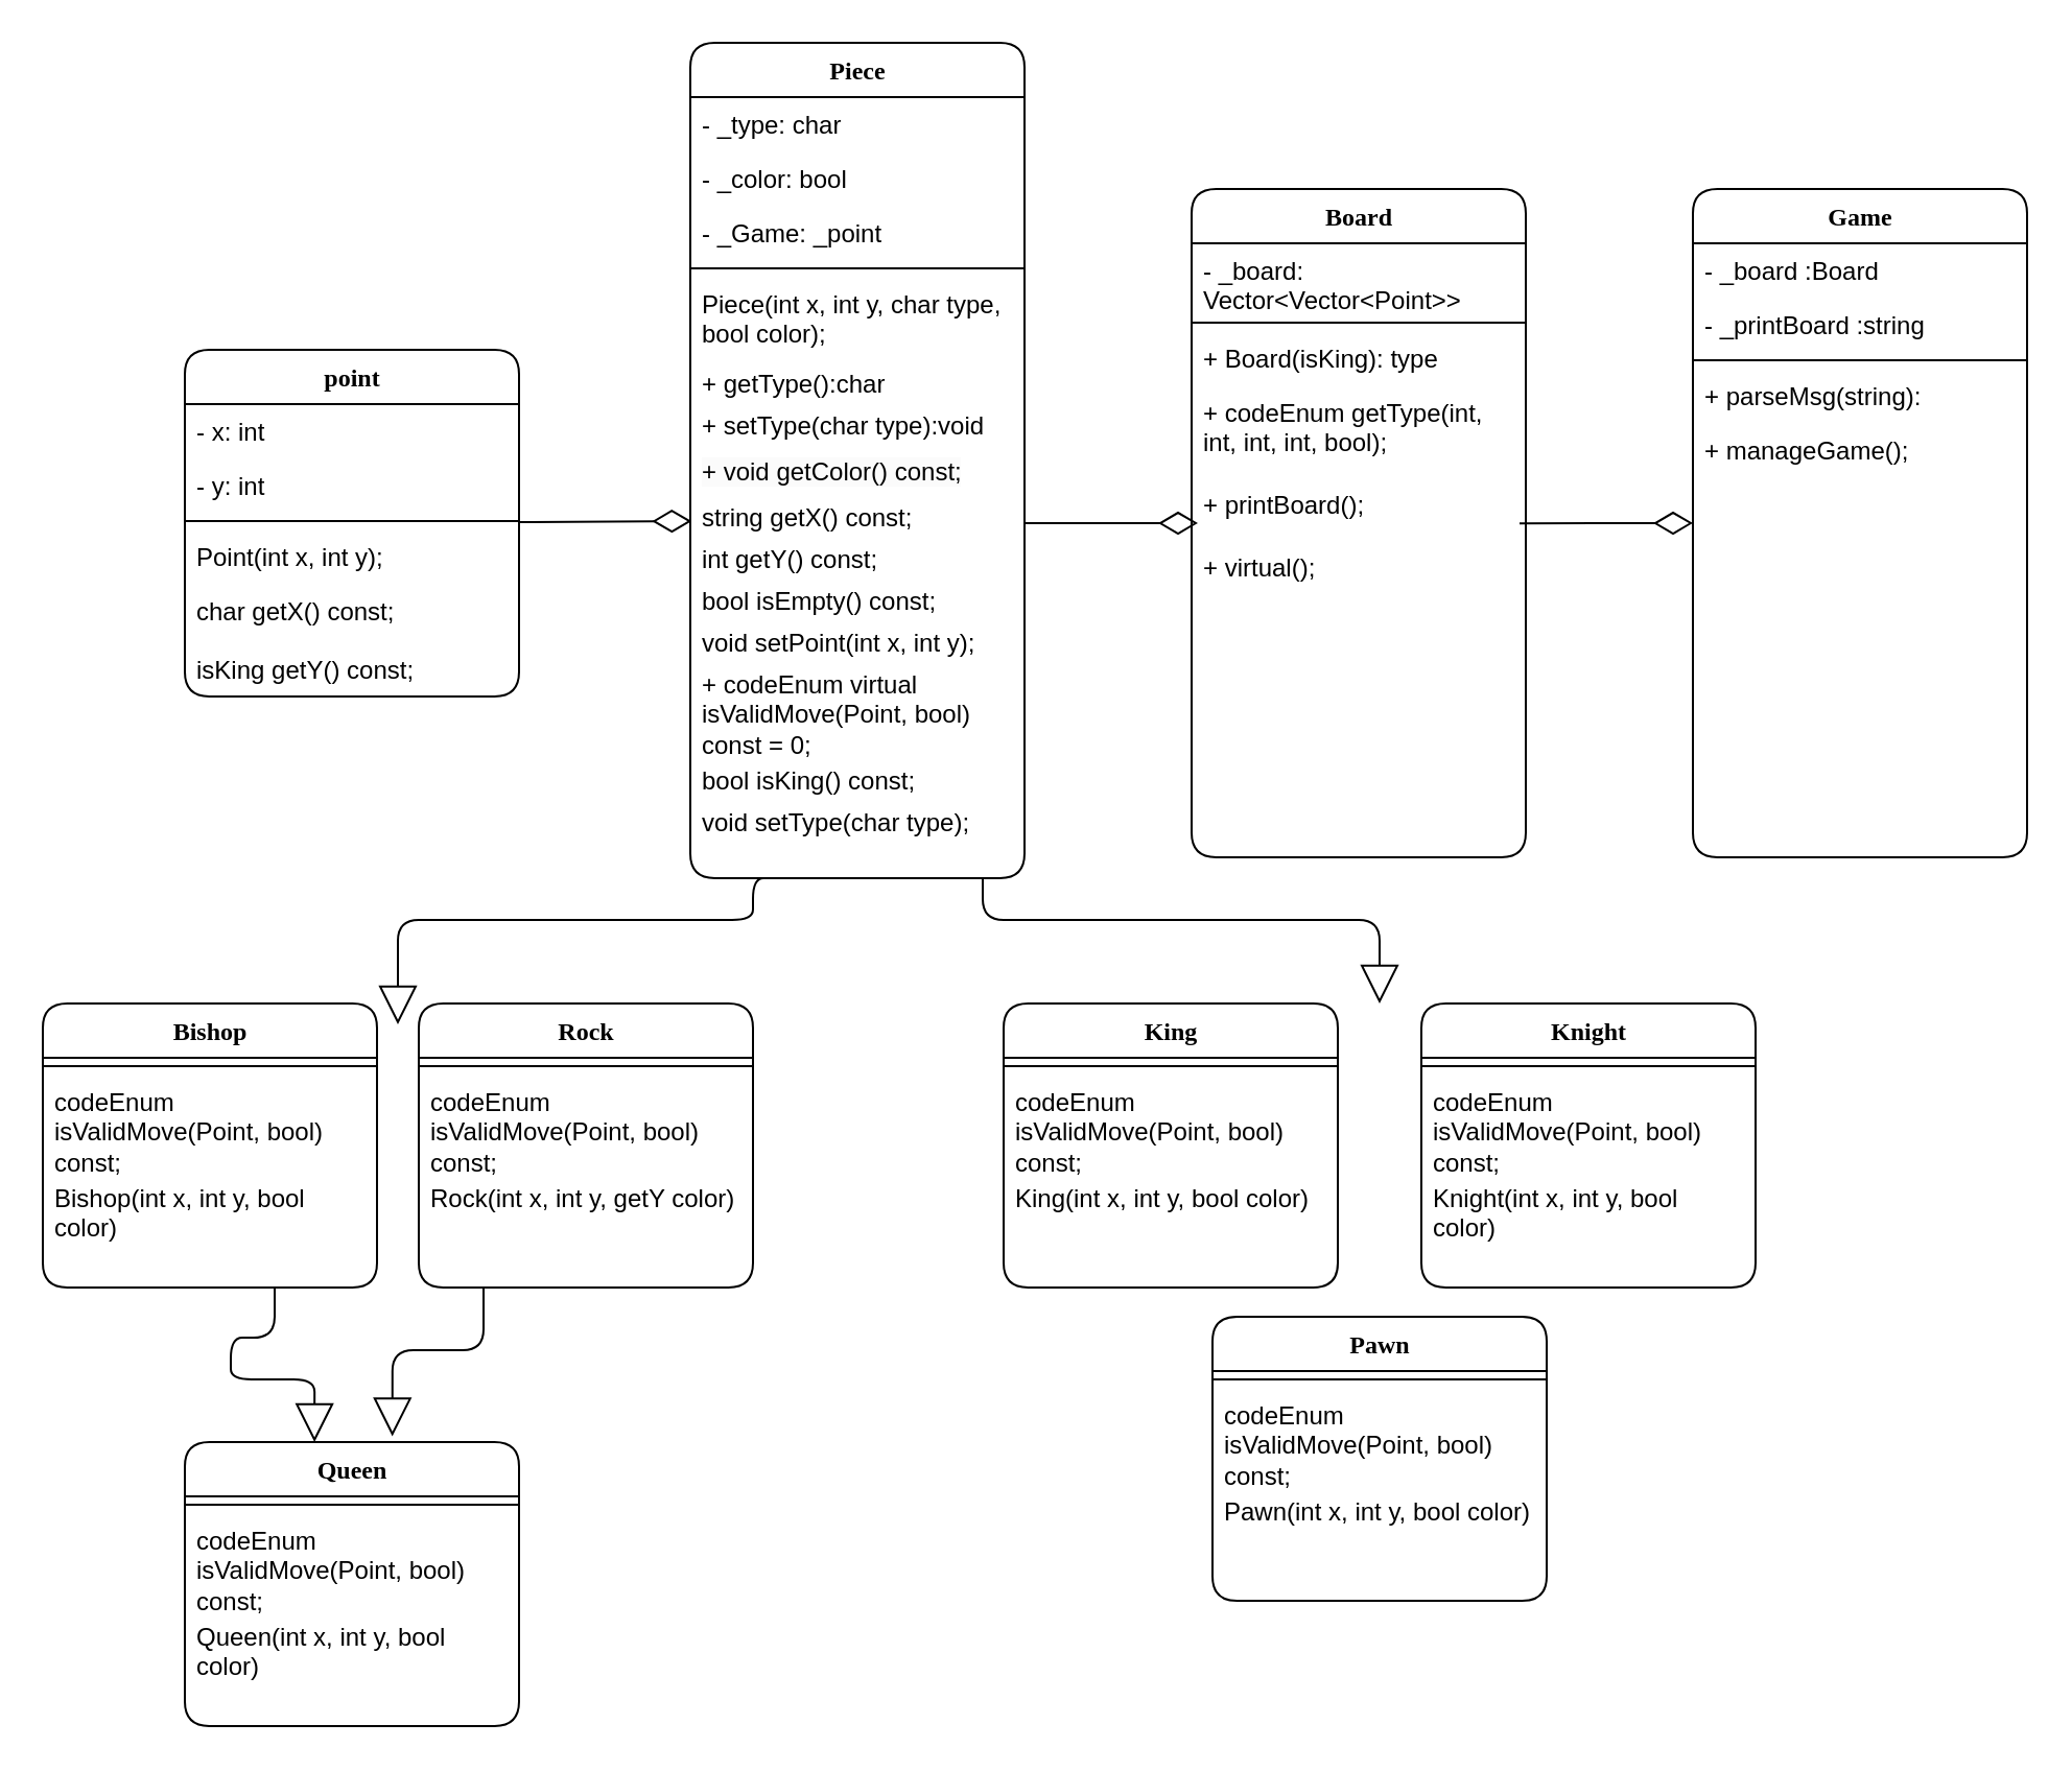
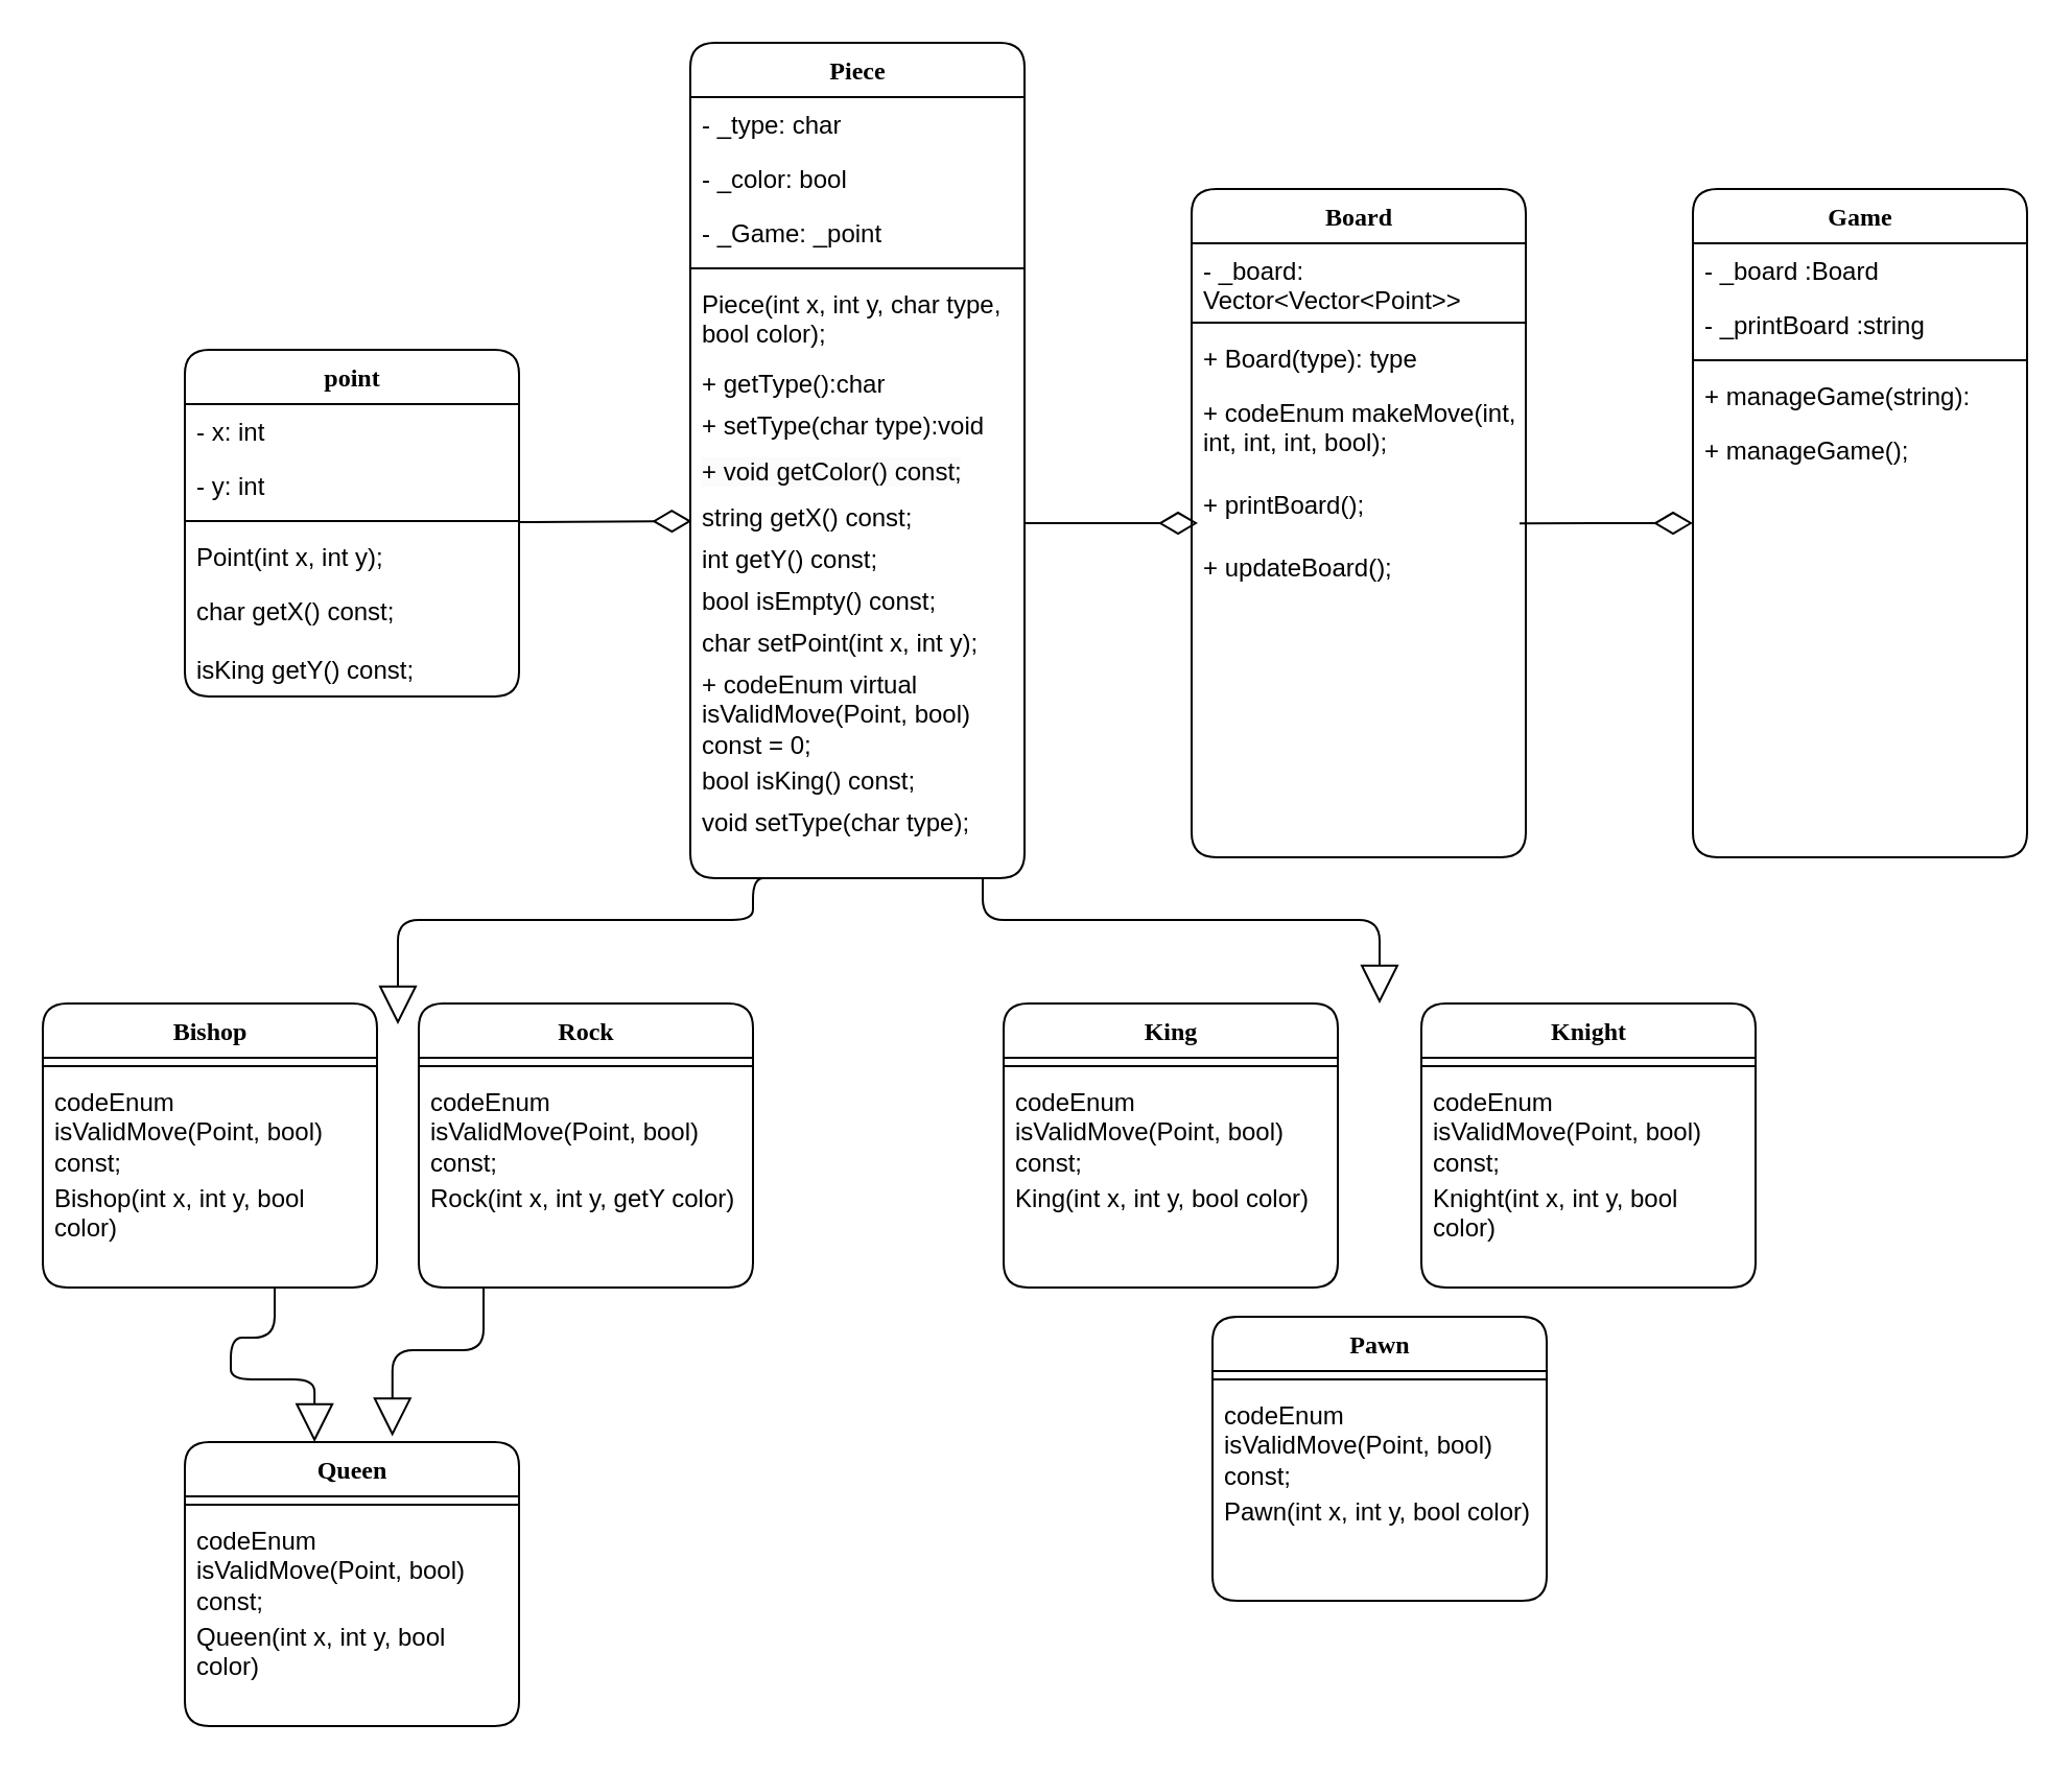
- <mxCell id="21" value="+ Board(isKing): type" style="text;html=1;strokeColor=none;fillColor=none;align=left;verticalAlign=top;spacingLeft=4;spacingRight=4;whiteSpace=wrap;overflow=hidden;rotatable=0;points=[[0,0.5],[1,0.5]];portConstraint=eastwest;labelBackgroundColor=none;rounded=1;" parent="18" vertex="1"><mxGeometry y="68" width="160" height="26" as="geometry" /></mxCell>
+ <mxCell id="21" value="+ Board(type): type" style="text;html=1;strokeColor=none;fillColor=none;align=left;verticalAlign=top;spacingLeft=4;spacingRight=4;whiteSpace=wrap;overflow=hidden;rotatable=0;points=[[0,0.5],[1,0.5]];portConstraint=eastwest;labelBackgroundColor=none;rounded=1;" parent="18" vertex="1"><mxGeometry y="68" width="160" height="26" as="geometry" /></mxCell>
- <mxCell id="33" value="+ parseMsg(string):&amp;nbsp;" style="text;html=1;strokeColor=none;fillColor=none;align=left;verticalAlign=top;spacingLeft=4;spacingRight=4;whiteSpace=wrap;overflow=hidden;rotatable=0;points=[[0,0.5],[1,0.5]];portConstraint=eastwest;labelBackgroundColor=none;rounded=1;" parent="29" vertex="1"><mxGeometry y="86" width="160" height="26" as="geometry" /></mxCell>
+ <mxCell id="33" value="+ manageGame(string):&amp;nbsp;" style="text;html=1;strokeColor=none;fillColor=none;align=left;verticalAlign=top;spacingLeft=4;spacingRight=4;whiteSpace=wrap;overflow=hidden;rotatable=0;points=[[0,0.5],[1,0.5]];portConstraint=eastwest;labelBackgroundColor=none;rounded=1;" parent="29" vertex="1"><mxGeometry y="86" width="160" height="26" as="geometry" /></mxCell>
- <mxCell id="22" value="+ codeEnum getType(int, int, int, int, bool);" style="text;html=1;strokeColor=none;fillColor=none;align=left;verticalAlign=top;spacingLeft=4;spacingRight=4;whiteSpace=wrap;overflow=hidden;rotatable=0;points=[[0,0.5],[1,0.5]];portConstraint=eastwest;labelBackgroundColor=none;rounded=1;" parent="18" vertex="1"><mxGeometry y="94" width="160" height="44" as="geometry" /></mxCell>
+ <mxCell id="22" value="+ codeEnum makeMove(int, int, int, int, bool);" style="text;html=1;strokeColor=none;fillColor=none;align=left;verticalAlign=top;spacingLeft=4;spacingRight=4;whiteSpace=wrap;overflow=hidden;rotatable=0;points=[[0,0.5],[1,0.5]];portConstraint=eastwest;labelBackgroundColor=none;rounded=1;" parent="18" vertex="1"><mxGeometry y="94" width="160" height="44" as="geometry" /></mxCell>
- <mxCell id="24" value="+ virtual();" style="text;html=1;strokeColor=none;fillColor=none;align=left;verticalAlign=top;spacingLeft=4;spacingRight=4;whiteSpace=wrap;overflow=hidden;rotatable=0;points=[[0,0.5],[1,0.5]];portConstraint=eastwest;labelBackgroundColor=none;rounded=1;" parent="18" vertex="1"><mxGeometry y="168" width="160" height="26" as="geometry" /></mxCell>
+ <mxCell id="24" value="+ updateBoard();" style="text;html=1;strokeColor=none;fillColor=none;align=left;verticalAlign=top;spacingLeft=4;spacingRight=4;whiteSpace=wrap;overflow=hidden;rotatable=0;points=[[0,0.5],[1,0.5]];portConstraint=eastwest;labelBackgroundColor=none;rounded=1;" parent="18" vertex="1"><mxGeometry y="168" width="160" height="26" as="geometry" /></mxCell>
- <mxCell id="14" value="&lt;div&gt;&lt;span style=&quot;white-space: normal;&quot;&gt;void setPoint(int x, int y);&lt;/span&gt;&lt;/div&gt;&lt;div&gt;&lt;br&gt;&lt;/div&gt;" style="text;html=1;strokeColor=none;fillColor=none;align=left;verticalAlign=top;spacingLeft=4;spacingRight=4;whiteSpace=wrap;overflow=hidden;rotatable=0;points=[[0,0.5],[1,0.5]];portConstraint=eastwest;labelBackgroundColor=none;rounded=1;" vertex="1" parent="2"><mxGeometry y="274" width="160" height="20" as="geometry" /></mxCell>
+ <mxCell id="14" value="&lt;div&gt;&lt;span style=&quot;white-space: normal;&quot;&gt;char setPoint(int x, int y);&lt;/span&gt;&lt;/div&gt;&lt;div&gt;&lt;br&gt;&lt;/div&gt;" style="text;html=1;strokeColor=none;fillColor=none;align=left;verticalAlign=top;spacingLeft=4;spacingRight=4;whiteSpace=wrap;overflow=hidden;rotatable=0;points=[[0,0.5],[1,0.5]];portConstraint=eastwest;labelBackgroundColor=none;rounded=1;" vertex="1" parent="2"><mxGeometry y="274" width="160" height="20" as="geometry" /></mxCell>
